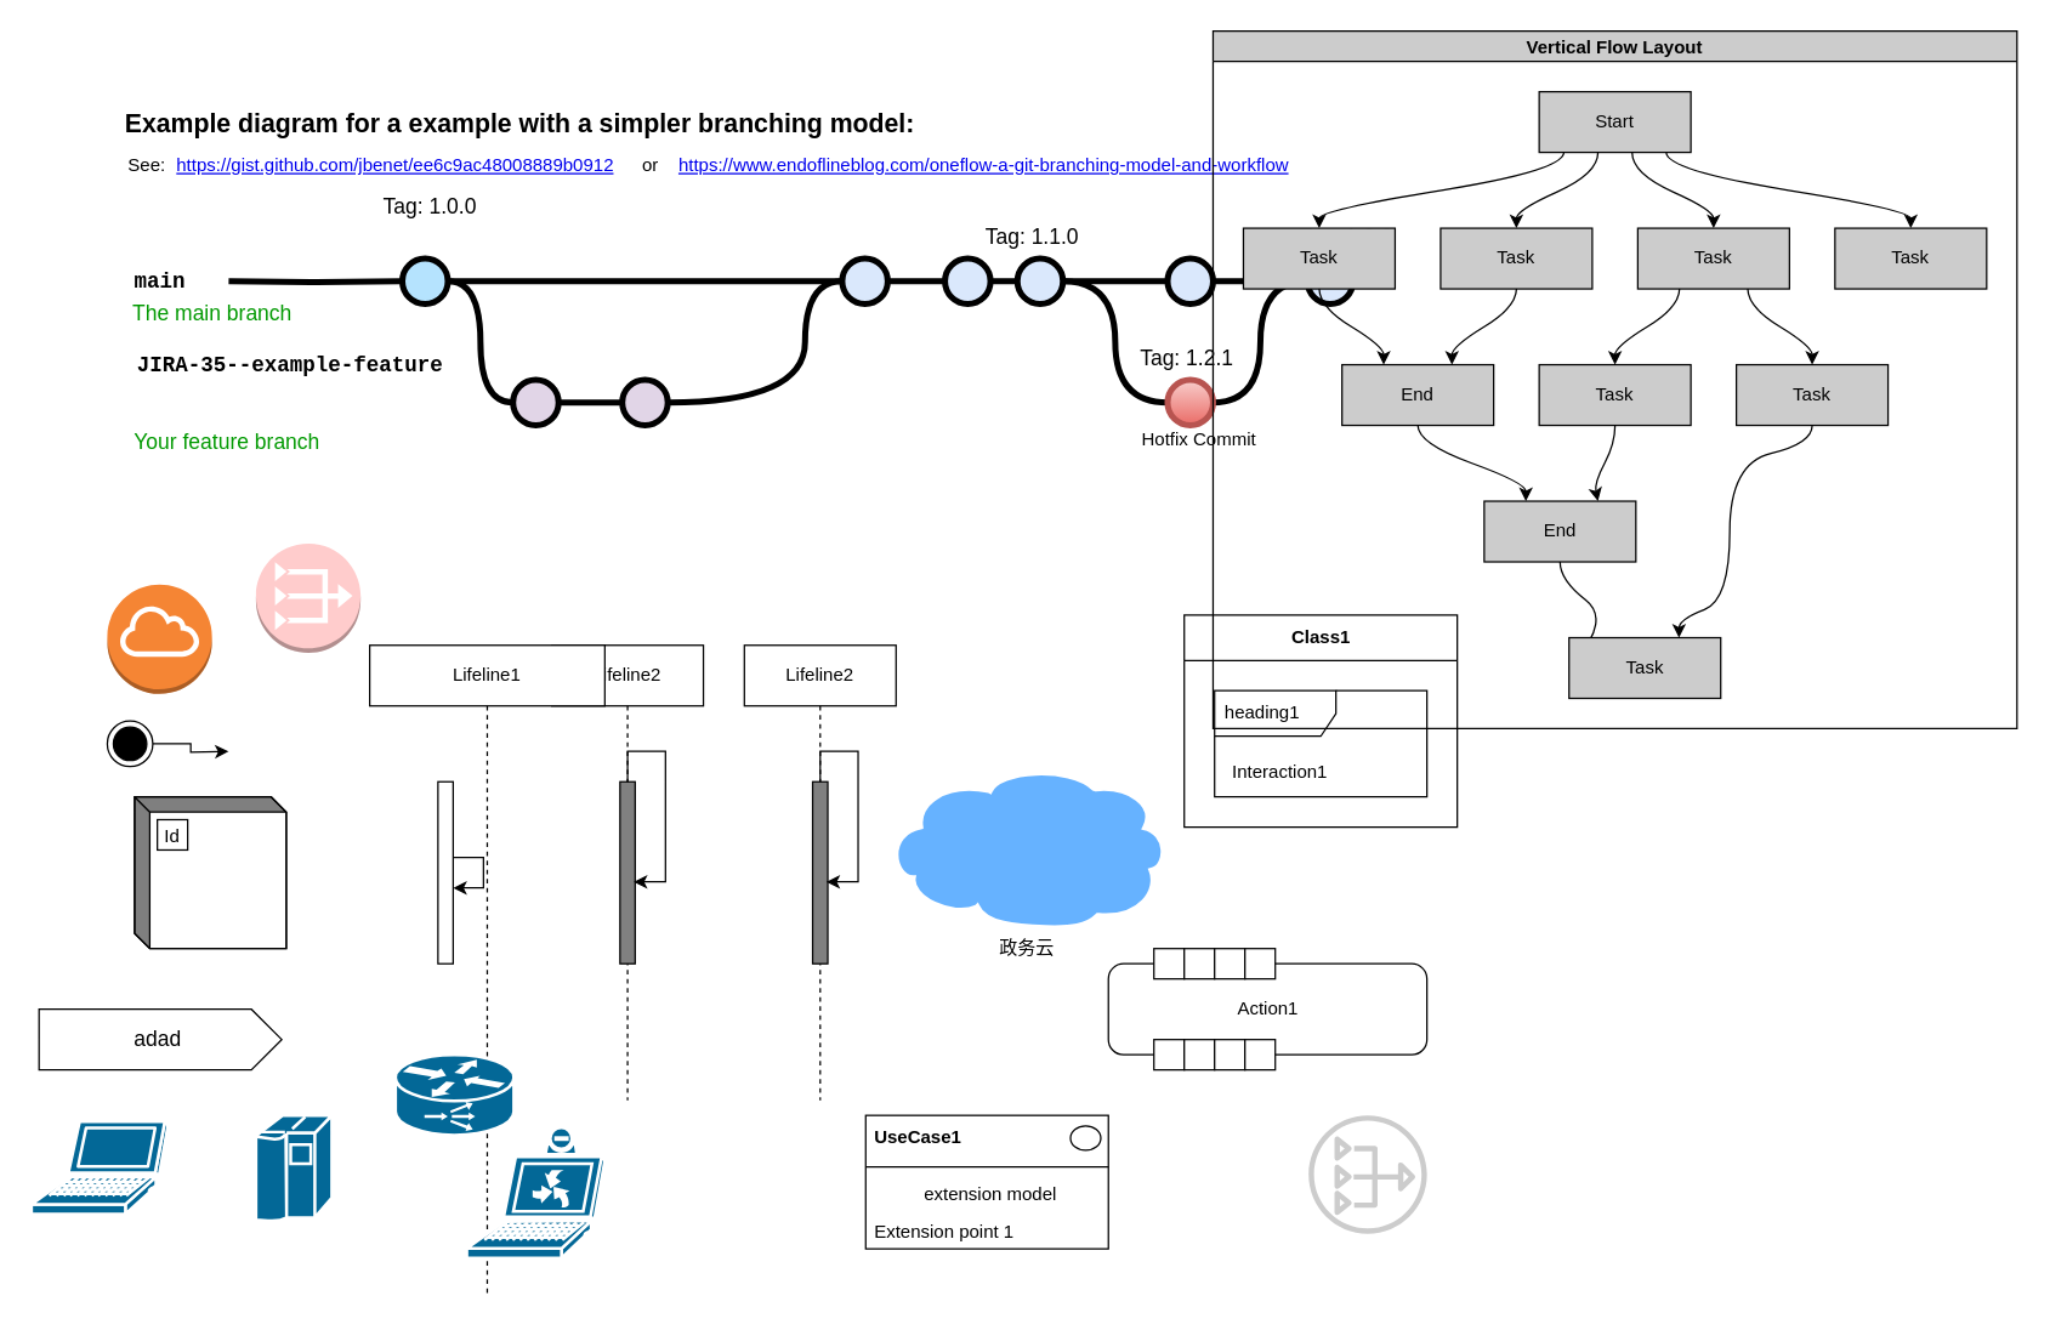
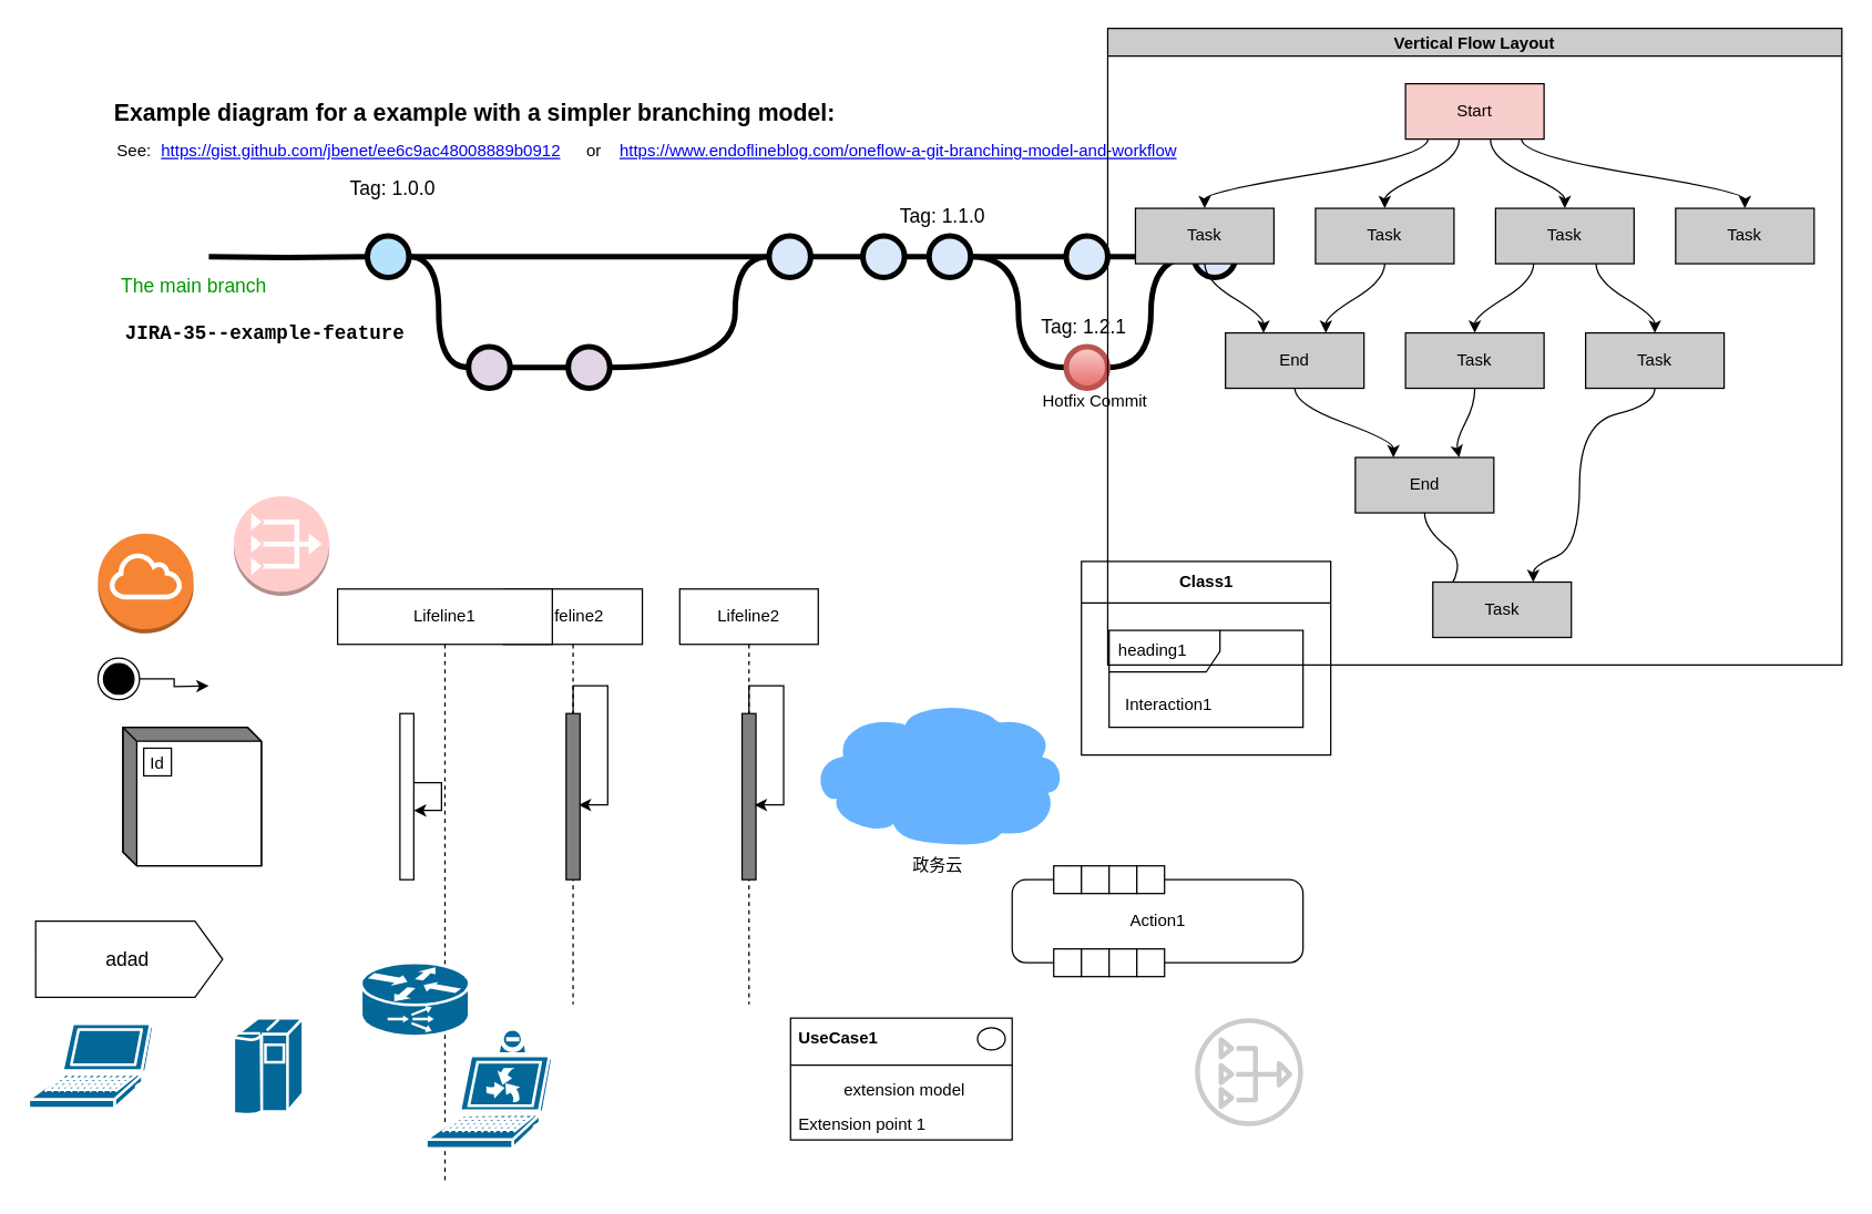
- <mxCell id="79" value="Start" style="whiteSpace=wrap;html=1;fillColor=#CCCCCC;" vertex="1" parent="78"><mxGeometry x="215" y="40" width="100" height="40" as="geometry" /></mxCell>
+ <mxCell id="79" value="Start" style="whiteSpace=wrap;html=1;fillColor=#f8cecc;" vertex="1" parent="78"><mxGeometry x="215" y="40" width="100" height="40" as="geometry" /></mxCell>
- <mxCell id="17" value="main" style="text;html=1;strokeColor=none;fillColor=none;align=center;verticalAlign=middle;whiteSpace=wrap;overflow=hidden;fontSize=14;fontStyle=1;fontFamily=Courier New;" parent="1" vertex="1"><mxGeometry x="80" y="175" width="50" height="20" as="geometry" /></mxCell>
- <mxCell id="24" value="Your feature branch" style="text;html=1;strokeColor=none;fillColor=none;align=left;verticalAlign=middle;whiteSpace=wrap;overflow=hidden;fontSize=14;fontStyle=0;fontColor=#009900;" parent="1" vertex="1"><mxGeometry x="86.25" y="280" width="202.25" height="20" as="geometry" /></mxCell>
- <mxCell id="69" value="adad&amp;nbsp;" style="html=1;shape=mxgraph.infographic.ribbonSimple;notch1=0;notch2=20;align=center;verticalAlign=middle;fontSize=14;fontStyle=0;fillColor=#FFFFFF;" vertex="1" parent="1"><mxGeometry x="25" y="665" width="160" height="40" as="geometry" /></mxCell>
+ <mxCell id="69" value="adad&amp;nbsp;" style="html=1;shape=mxgraph.infographic.ribbonSimple;notch1=0;notch2=20;align=center;verticalAlign=middle;fontSize=14;fontStyle=0;fillColor=#FFFFFF;" vertex="1" parent="1"><mxGeometry x="25" y="665" width="135" height="55" as="geometry" /></mxCell>
